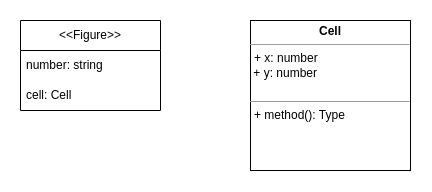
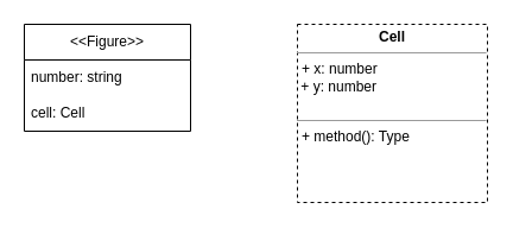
- <mxCell id="5" value="&lt;p style=&quot;margin:0px;margin-top:4px;text-align:center;&quot;&gt;&lt;b&gt;Cell&lt;/b&gt;&lt;/p&gt;&lt;hr size=&quot;1&quot;&gt;&lt;p style=&quot;margin:0px;margin-left:4px;&quot;&gt;+ x: number&lt;br&gt;&lt;/p&gt;&amp;nbsp;+ y: number&lt;br&gt;&lt;br&gt;&lt;hr size=&quot;1&quot;&gt;&lt;p style=&quot;margin:0px;margin-left:4px;&quot;&gt;+ method(): Type&lt;/p&gt;" style="verticalAlign=top;align=left;overflow=fill;fontSize=12;fontFamily=Helvetica;html=1;rounded=0;" vertex="1" parent="1"><mxGeometry x="250" y="20" width="160" height="150" as="geometry" /></mxCell>
+ <mxCell id="5" value="&lt;p style=&quot;margin:0px;margin-top:4px;text-align:center;&quot;&gt;&lt;b&gt;Cell&lt;/b&gt;&lt;/p&gt;&lt;hr size=&quot;1&quot;&gt;&lt;p style=&quot;margin:0px;margin-left:4px;&quot;&gt;+ x: number&lt;br&gt;&lt;/p&gt;&amp;nbsp;+ y: number&lt;br&gt;&lt;br&gt;&lt;hr size=&quot;1&quot;&gt;&lt;p style=&quot;margin:0px;margin-left:4px;&quot;&gt;+ method(): Type&lt;/p&gt;" style="verticalAlign=top;align=left;overflow=fill;fontSize=12;fontFamily=Helvetica;html=1;rounded=0;dashed=1;" vertex="1" parent="1"><mxGeometry x="250" y="20" width="160" height="150" as="geometry" /></mxCell>
